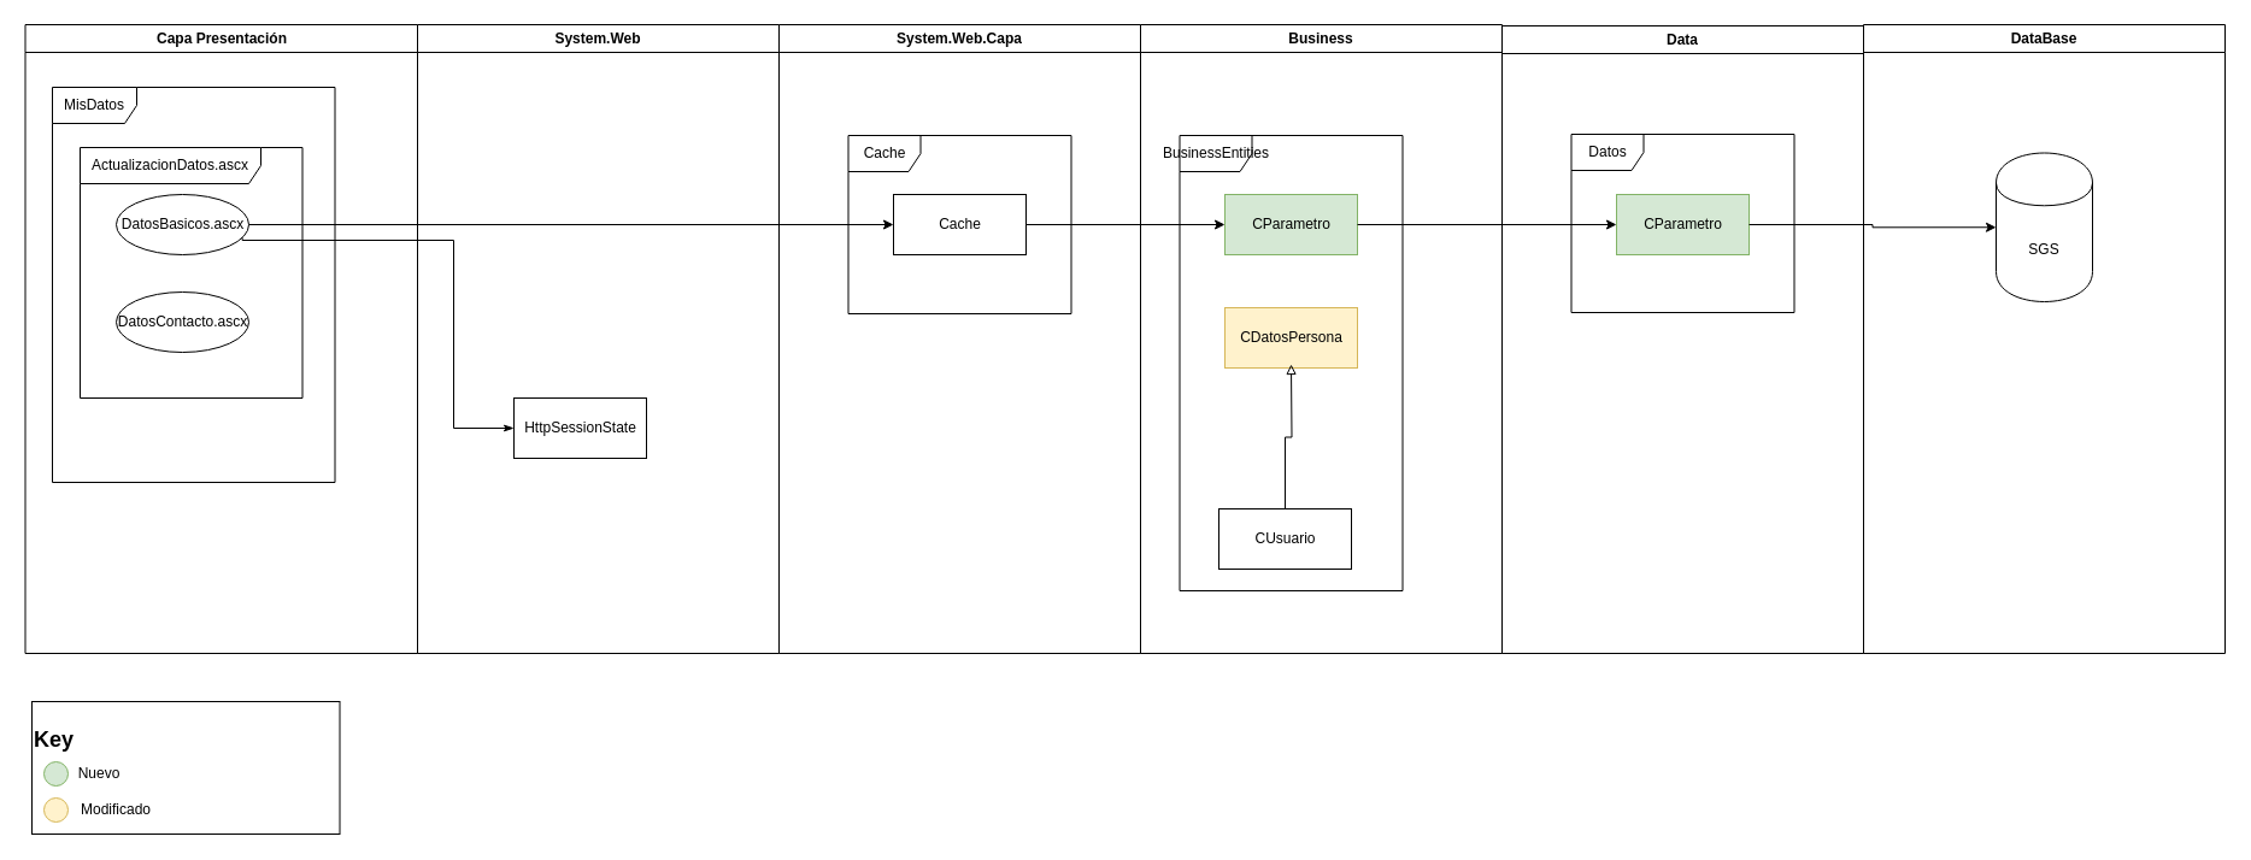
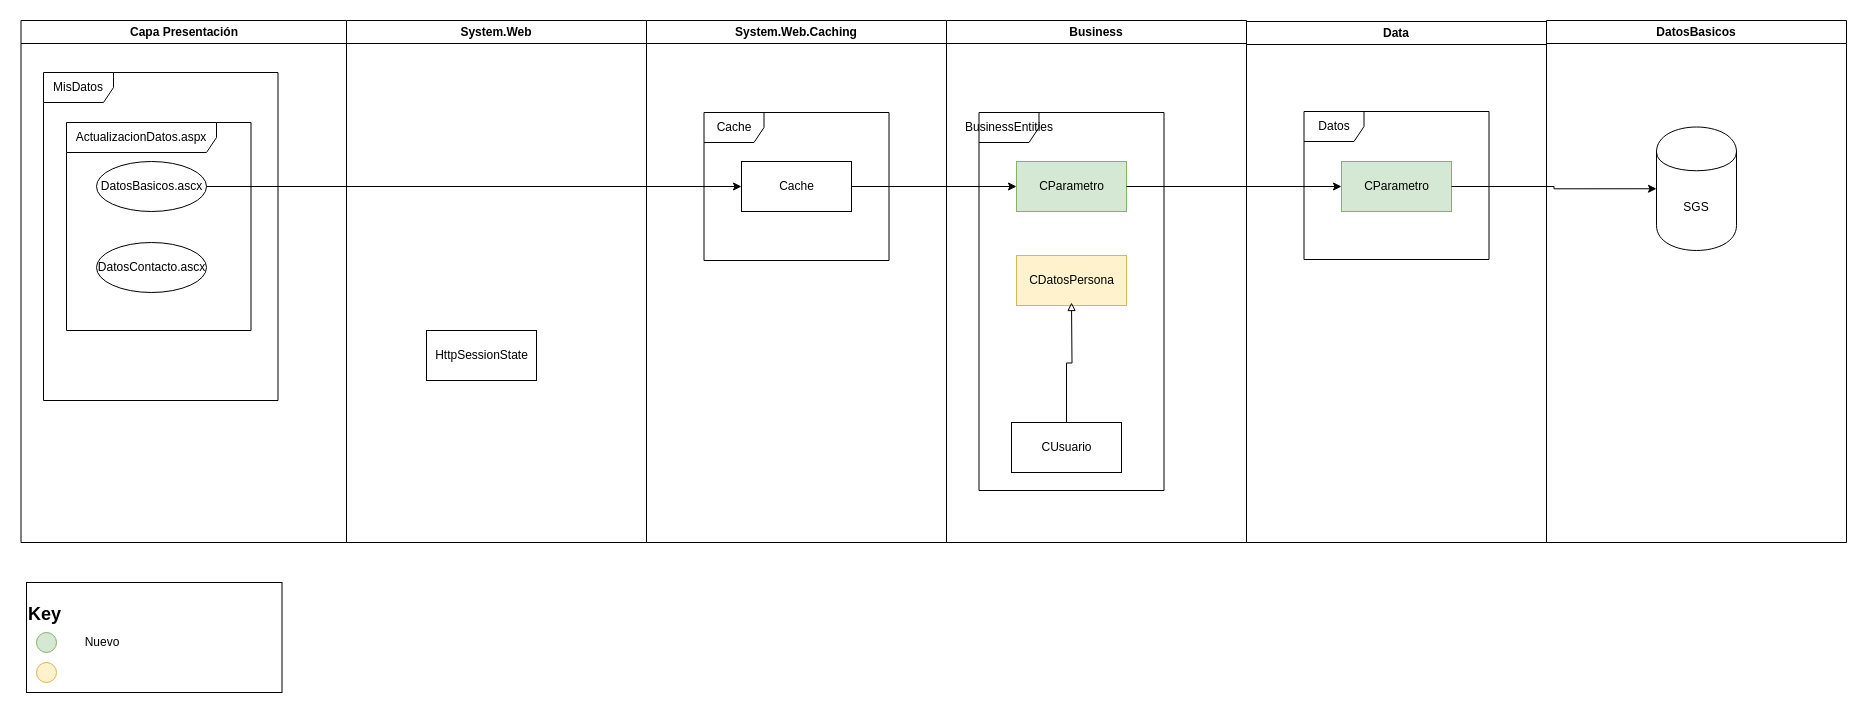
- <mxCell id="7" value="System.Web.Capa" style="swimlane;whiteSpace=wrap;startSize=23;" parent="1" vertex="1"><mxGeometry x="646" y="20" width="300" height="522" as="geometry" /></mxCell>
+ <mxCell id="7" value="System.Web.Caching" style="swimlane;whiteSpace=wrap;startSize=23;" parent="1" vertex="1"><mxGeometry x="646" y="20" width="300" height="522" as="geometry" /></mxCell>
- <mxCell id="22" value="DataBase" style="swimlane;whiteSpace=wrap;startSize=23;" vertex="1" parent="1"><mxGeometry x="1546" y="20" width="300" height="522" as="geometry" /></mxCell>
+ <mxCell id="22" value="DatosBasicos" style="swimlane;whiteSpace=wrap;startSize=23;" vertex="1" parent="1"><mxGeometry x="1546" y="20" width="300" height="522" as="geometry" /></mxCell>
- <mxCell id="4" value="ActualizacionDatos.ascx" style="shape=umlFrame;whiteSpace=wrap;html=1;width=150;height=30;" vertex="1" parent="2"><mxGeometry x="45.5" y="102" width="184.5" height="208" as="geometry" /></mxCell>
+ <mxCell id="4" value="ActualizacionDatos.aspx" style="shape=umlFrame;whiteSpace=wrap;html=1;width=150;height=30;" vertex="1" parent="2"><mxGeometry x="45.5" y="102" width="184.5" height="208" as="geometry" /></mxCell>
- <mxCell id="30" style="edgeStyle=orthogonalEdgeStyle;rounded=0;orthogonalLoop=1;jettySize=auto;html=1;entryX=0;entryY=0.5;entryDx=0;entryDy=0;endArrow=classicThin;endFill=1;exitX=1;exitY=0.75;exitDx=0;exitDy=0;" edge="1" parent="1" source="5" target="28"><mxGeometry relative="1" as="geometry"><Array as="points"><mxPoint x="376" y="199" /><mxPoint x="376" y="355" /></Array></mxGeometry></mxCell>
- <mxCell id="21" value="Nuevo" style="text;html=1;strokeColor=none;fillColor=none;align=center;verticalAlign=middle;whiteSpace=wrap;rounded=0;" vertex="1" parent="1"><mxGeometry x="61.5" y="632" width="40" height="20" as="geometry" /></mxCell>
+ <mxCell id="21" value="Nuevo" style="text;html=1;strokeColor=none;fillColor=none;align=center;verticalAlign=middle;whiteSpace=wrap;rounded=0;" vertex="1" parent="1"><mxGeometry x="81.5" y="632" width="40" height="20" as="geometry" /></mxCell>
- <mxCell id="32" value="Modificado" style="text;html=1;strokeColor=none;fillColor=none;align=center;verticalAlign=middle;whiteSpace=wrap;rounded=0;" vertex="1" parent="1"><mxGeometry x="76" y="662" width="40" height="20" as="geometry" /></mxCell>
